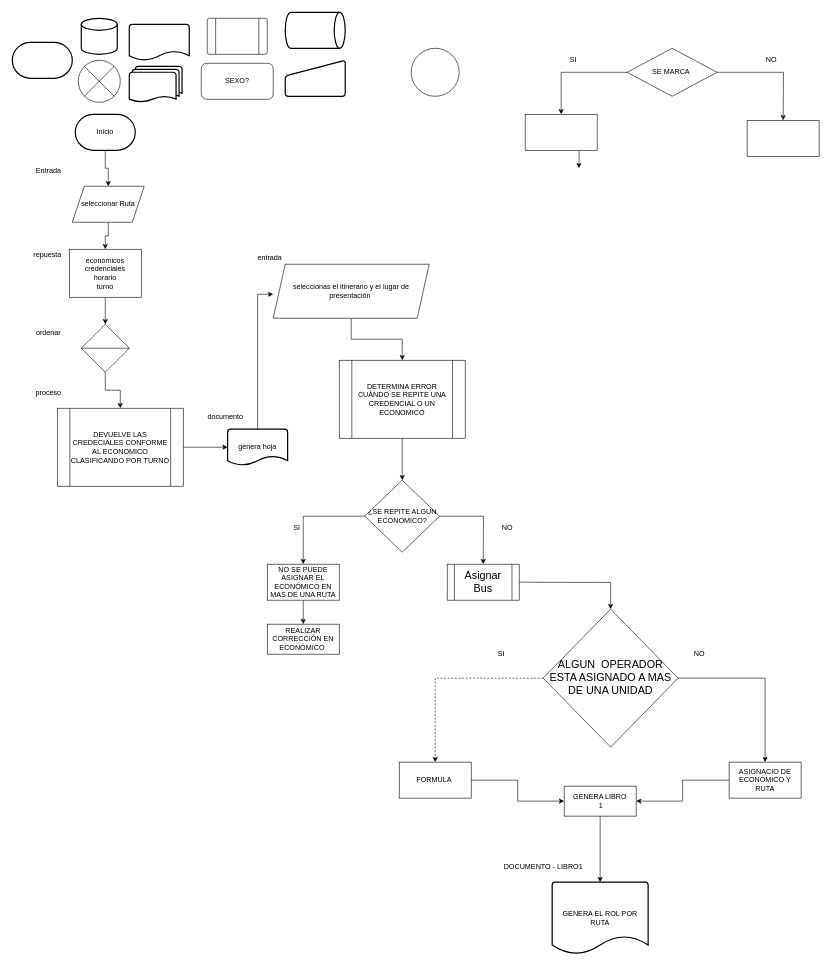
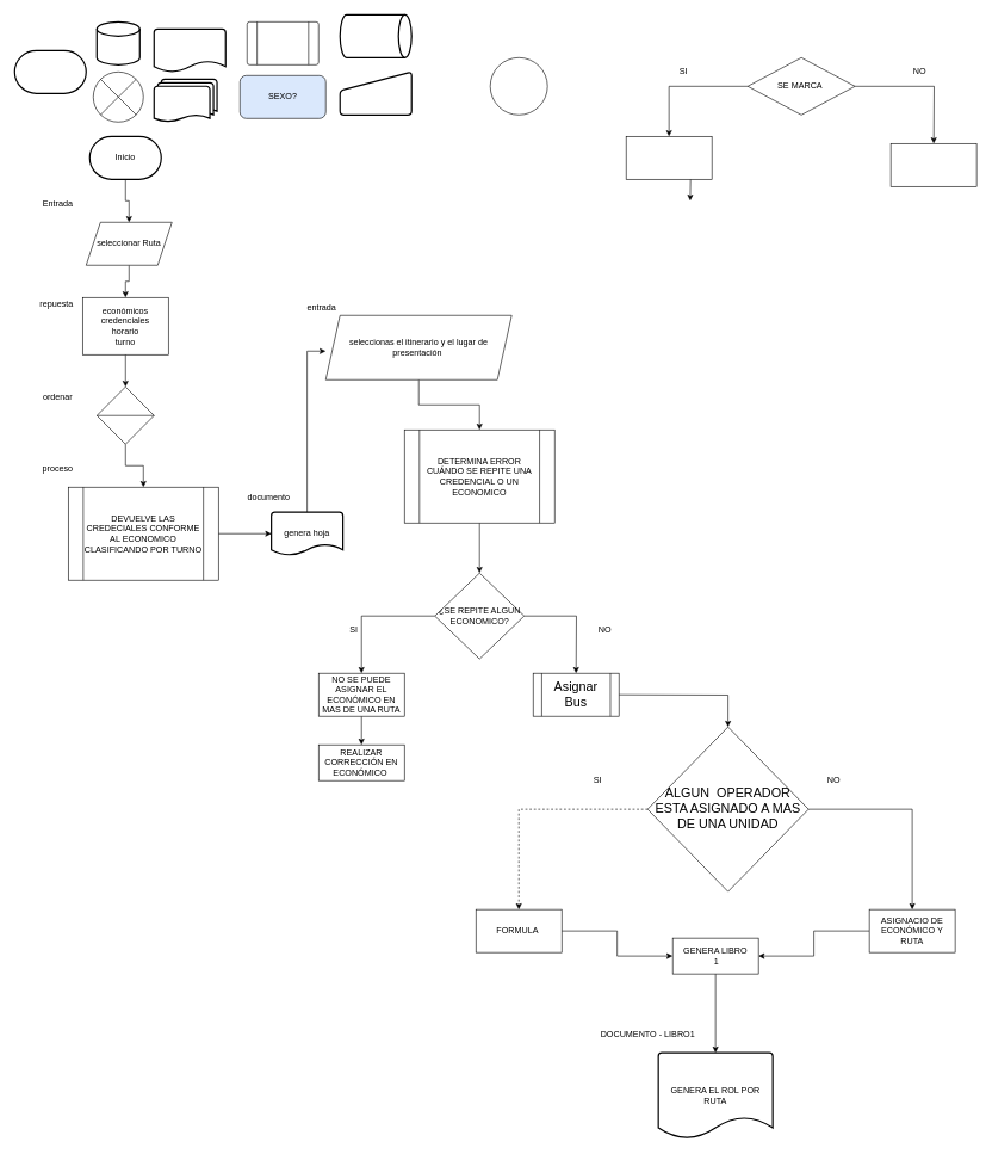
- <mxCell id="2" value="&lt;font style=&quot;vertical-align: inherit;&quot;&gt;&lt;font style=&quot;vertical-align: inherit;&quot;&gt;SEXO?&lt;br&gt;&lt;/font&gt;&lt;/font&gt;" style="rounded=1;whiteSpace=wrap;html=1;" parent="1" vertex="1"><mxGeometry x="335" y="105" width="120" height="60" as="geometry" /></mxCell>
+ <mxCell id="2" value="&lt;font style=&quot;vertical-align: inherit;&quot;&gt;&lt;font style=&quot;vertical-align: inherit;&quot;&gt;SEXO?&lt;br&gt;&lt;/font&gt;&lt;/font&gt;" style="rounded=1;whiteSpace=wrap;html=1;fillColor=#dae8fc;" parent="1" vertex="1"><mxGeometry x="335" y="105" width="120" height="60" as="geometry" /></mxCell>
